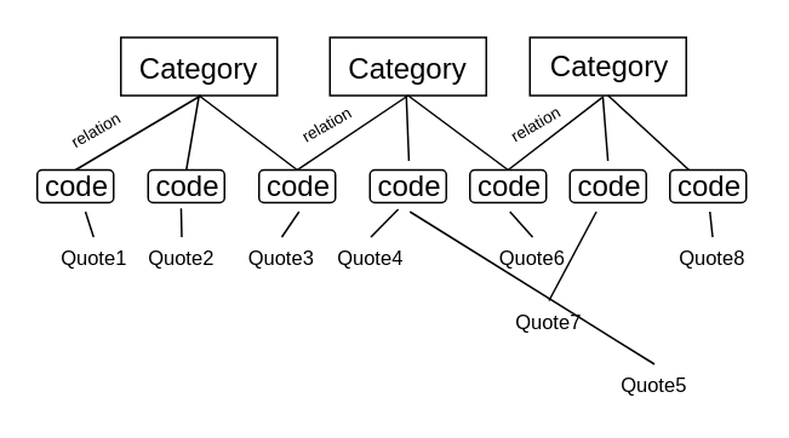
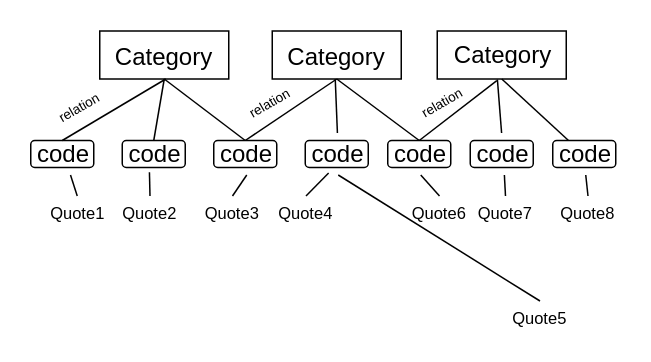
- <mxCell id="42" value="&lt;font style=&quot;font-size: 11px;&quot;&gt;Quote7&lt;/font&gt;" style="text;html=1;align=center;verticalAlign=middle;whiteSpace=wrap;rounded=0;fontSize=16;" vertex="1" parent="1"><mxGeometry x="281" y="165" width="41" height="19" as="geometry" /></mxCell>
+ <mxCell id="42" value="&lt;font style=&quot;font-size: 11px;&quot;&gt;Quote7&lt;/font&gt;" style="text;html=1;align=center;verticalAlign=middle;whiteSpace=wrap;rounded=0;fontSize=16;" vertex="1" parent="1"><mxGeometry x="316" y="130" width="41" height="19" as="geometry" /></mxCell>
